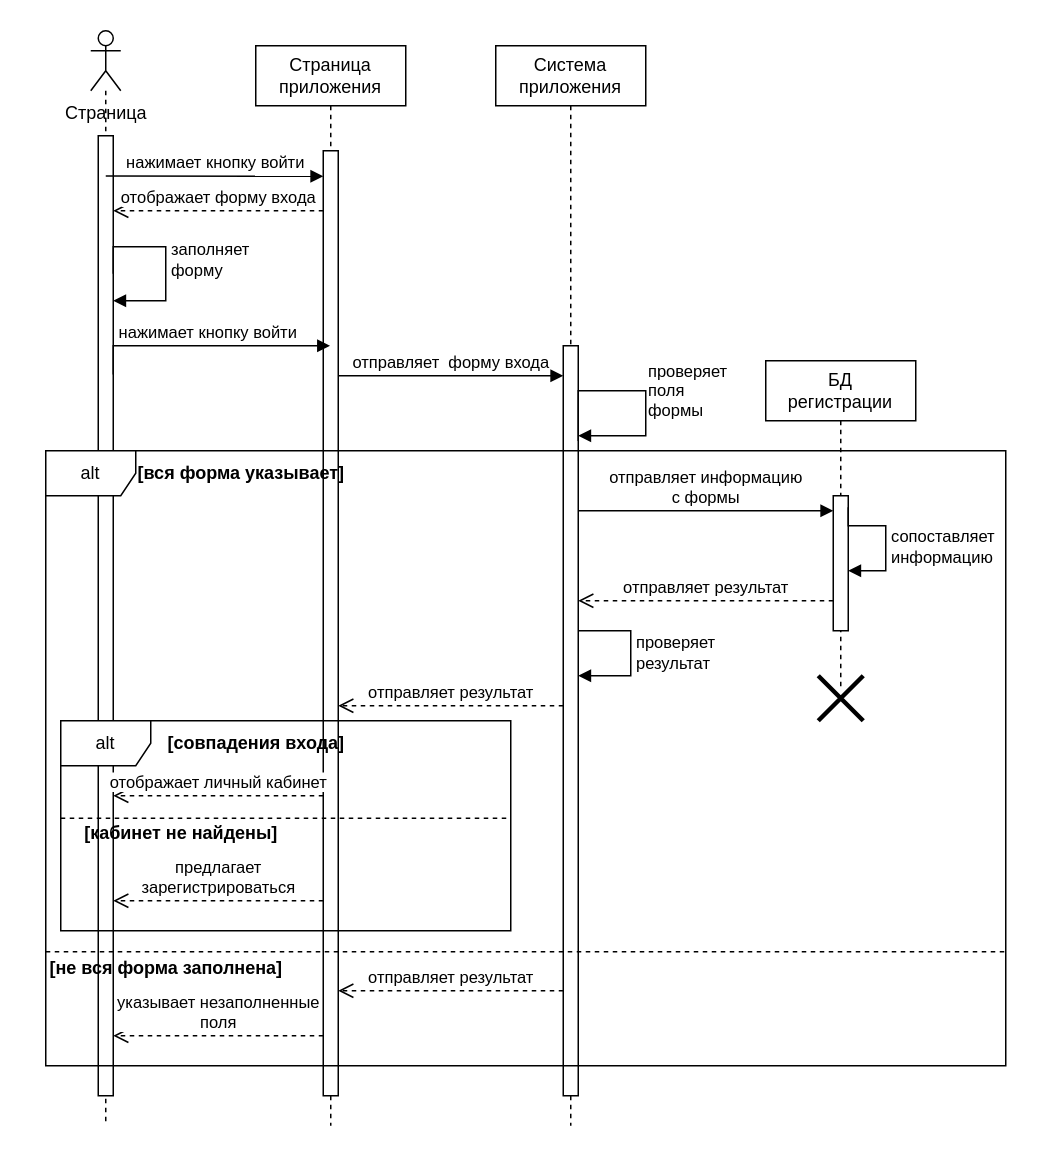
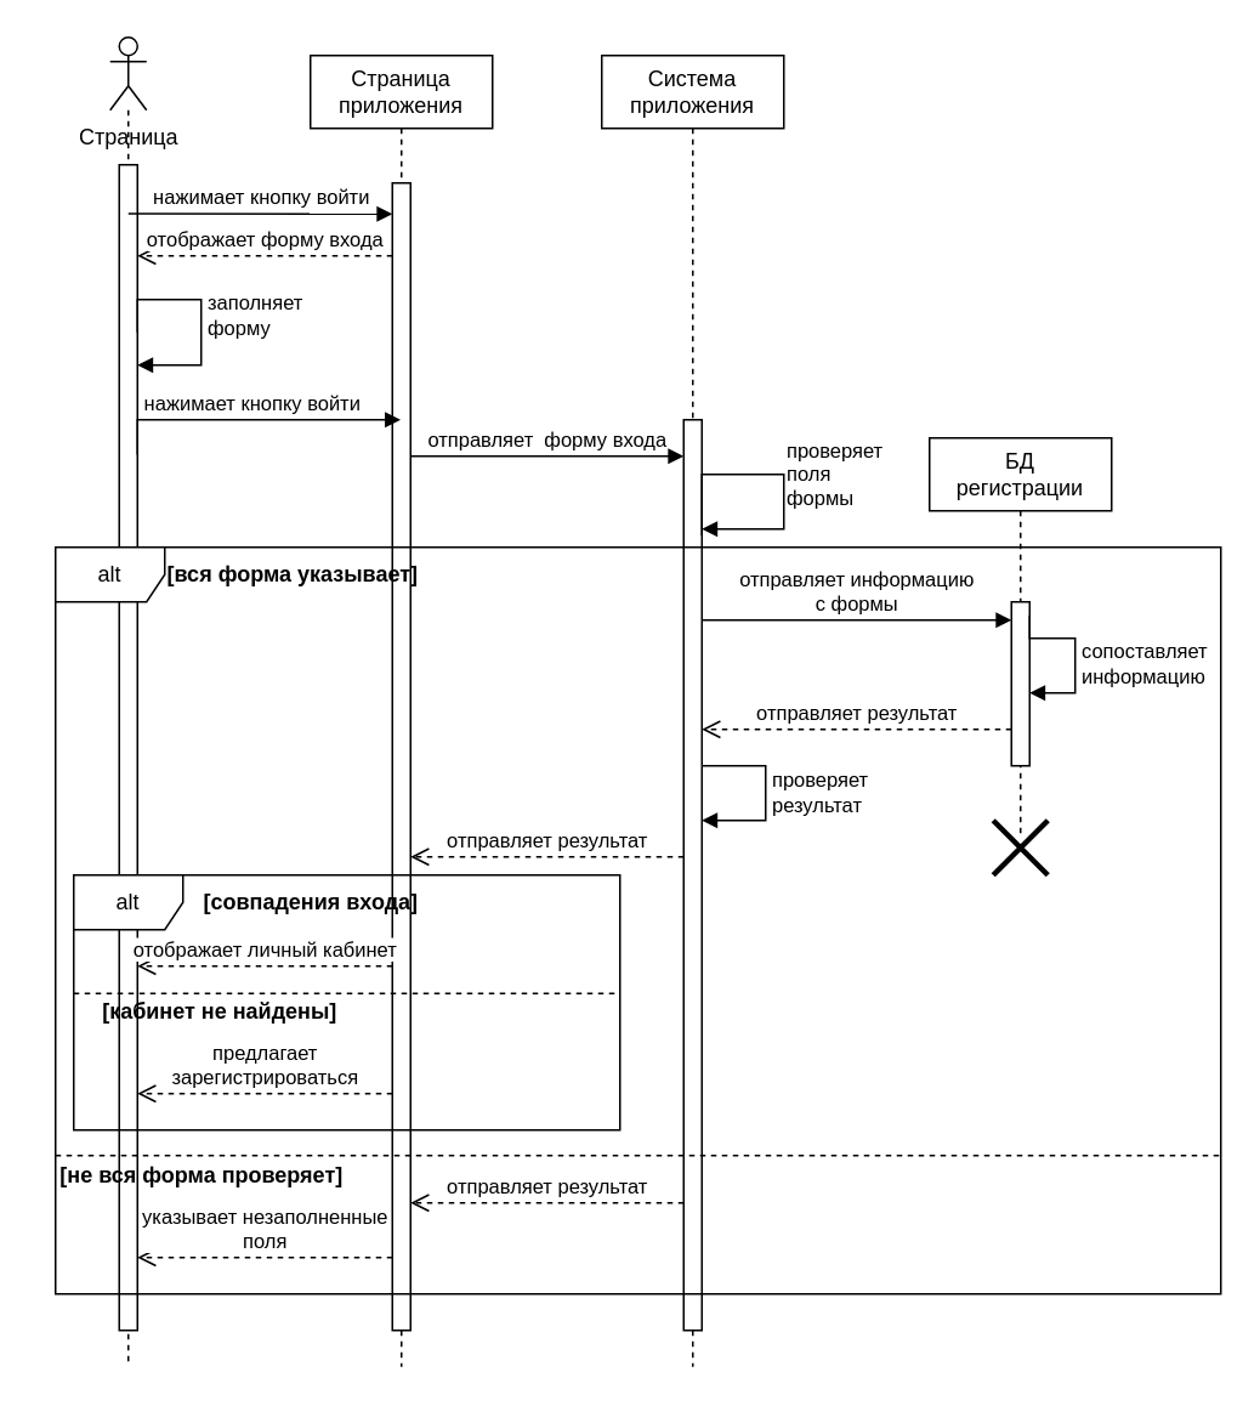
- <mxCell id="32" value="&lt;b&gt;[не вся форма заполнена]&lt;/b&gt;" style="text;html=1;align=center;verticalAlign=middle;resizable=0;points=[];autosize=1;strokeColor=none;fillColor=none;" vertex="1" parent="1"><mxGeometry x="20" y="630" width="180" height="30" as="geometry" /></mxCell>
+ <mxCell id="32" value="&lt;b&gt;[не вся форма проверяет]&lt;/b&gt;" style="text;html=1;align=center;verticalAlign=middle;resizable=0;points=[];autosize=1;strokeColor=none;fillColor=none;" vertex="1" parent="1"><mxGeometry x="20" y="630" width="180" height="30" as="geometry" /></mxCell>
